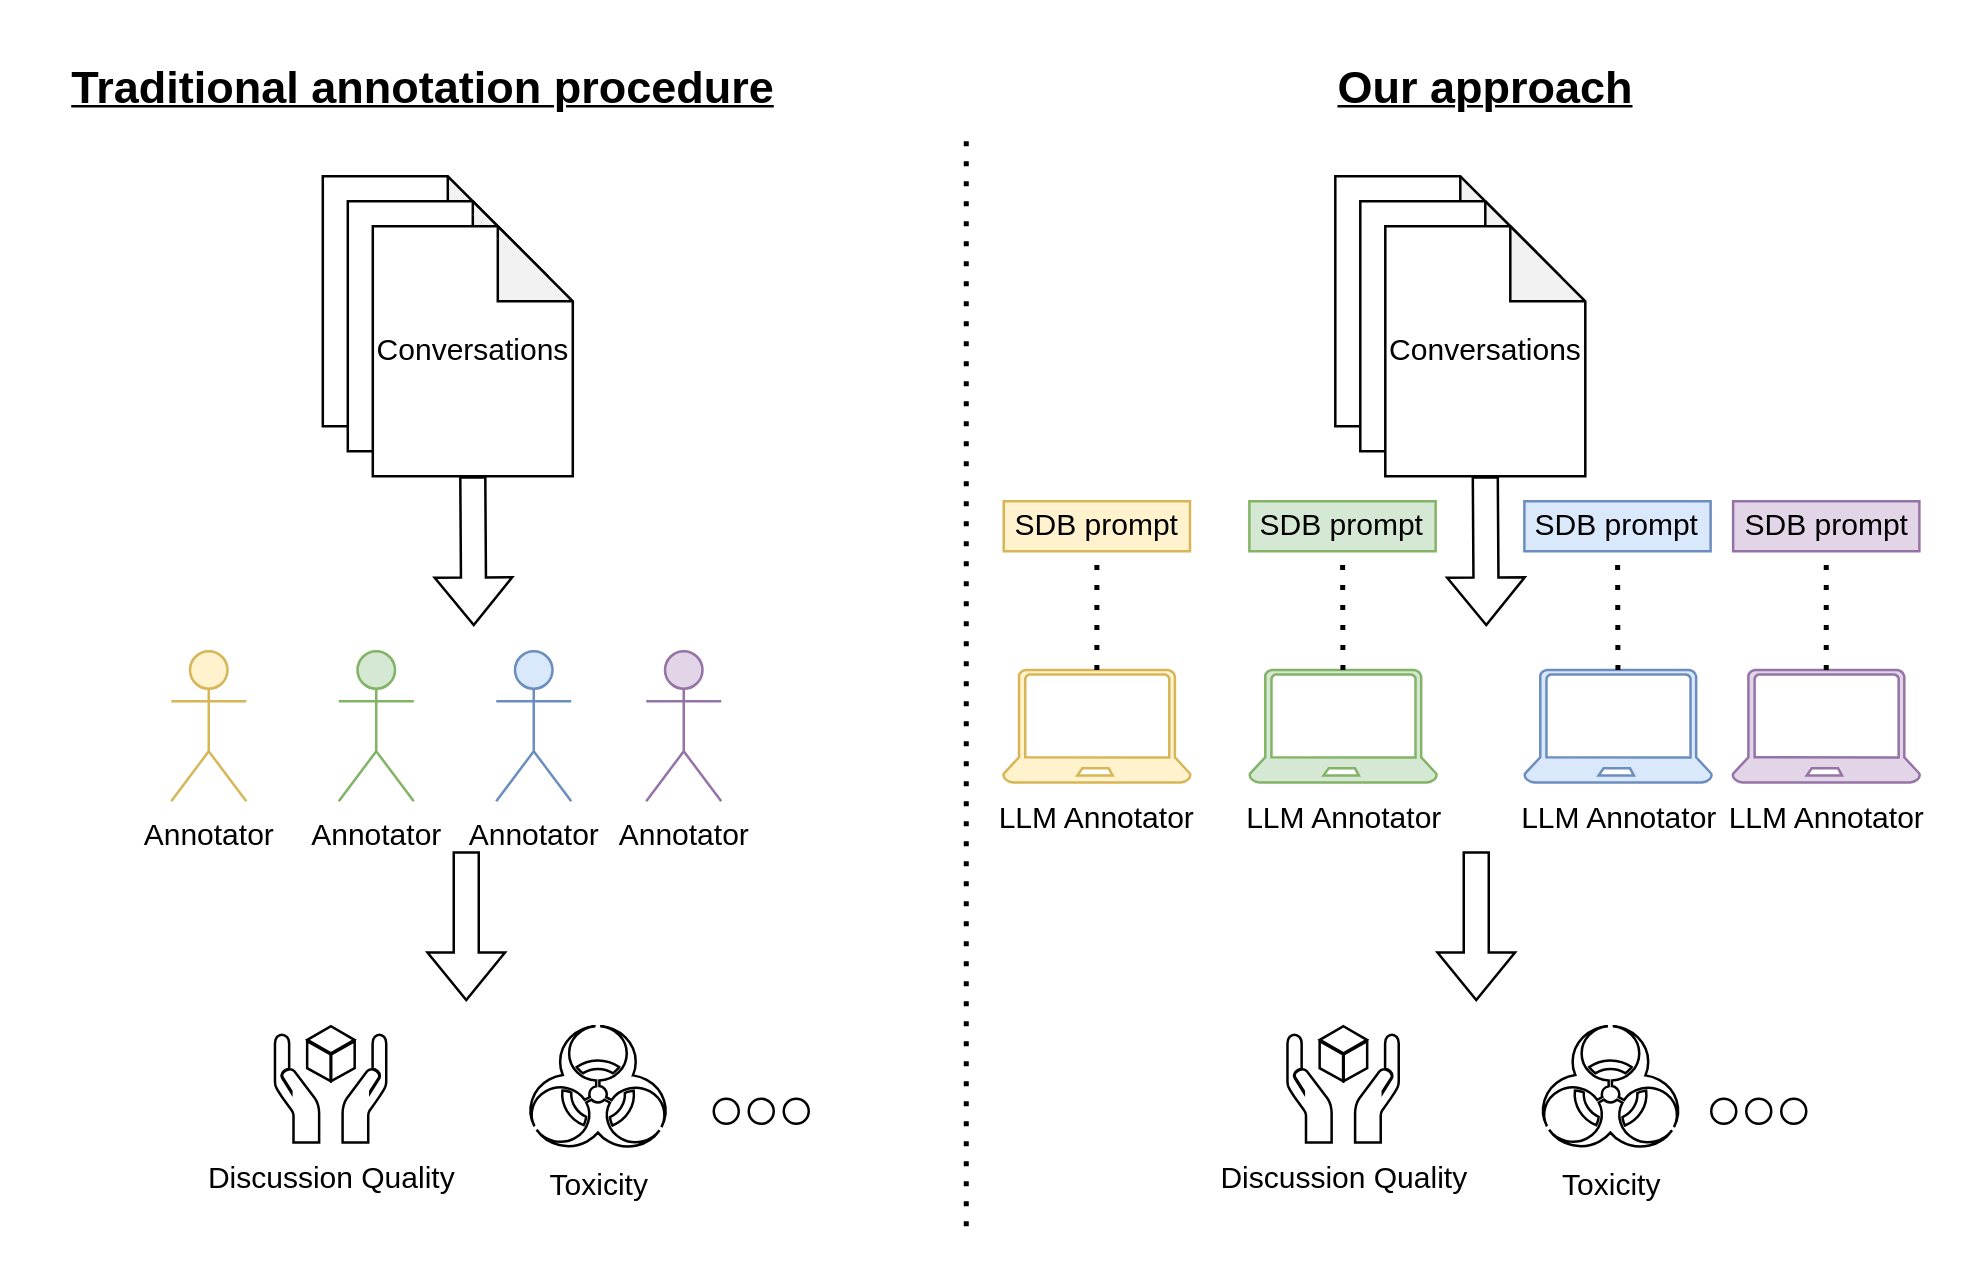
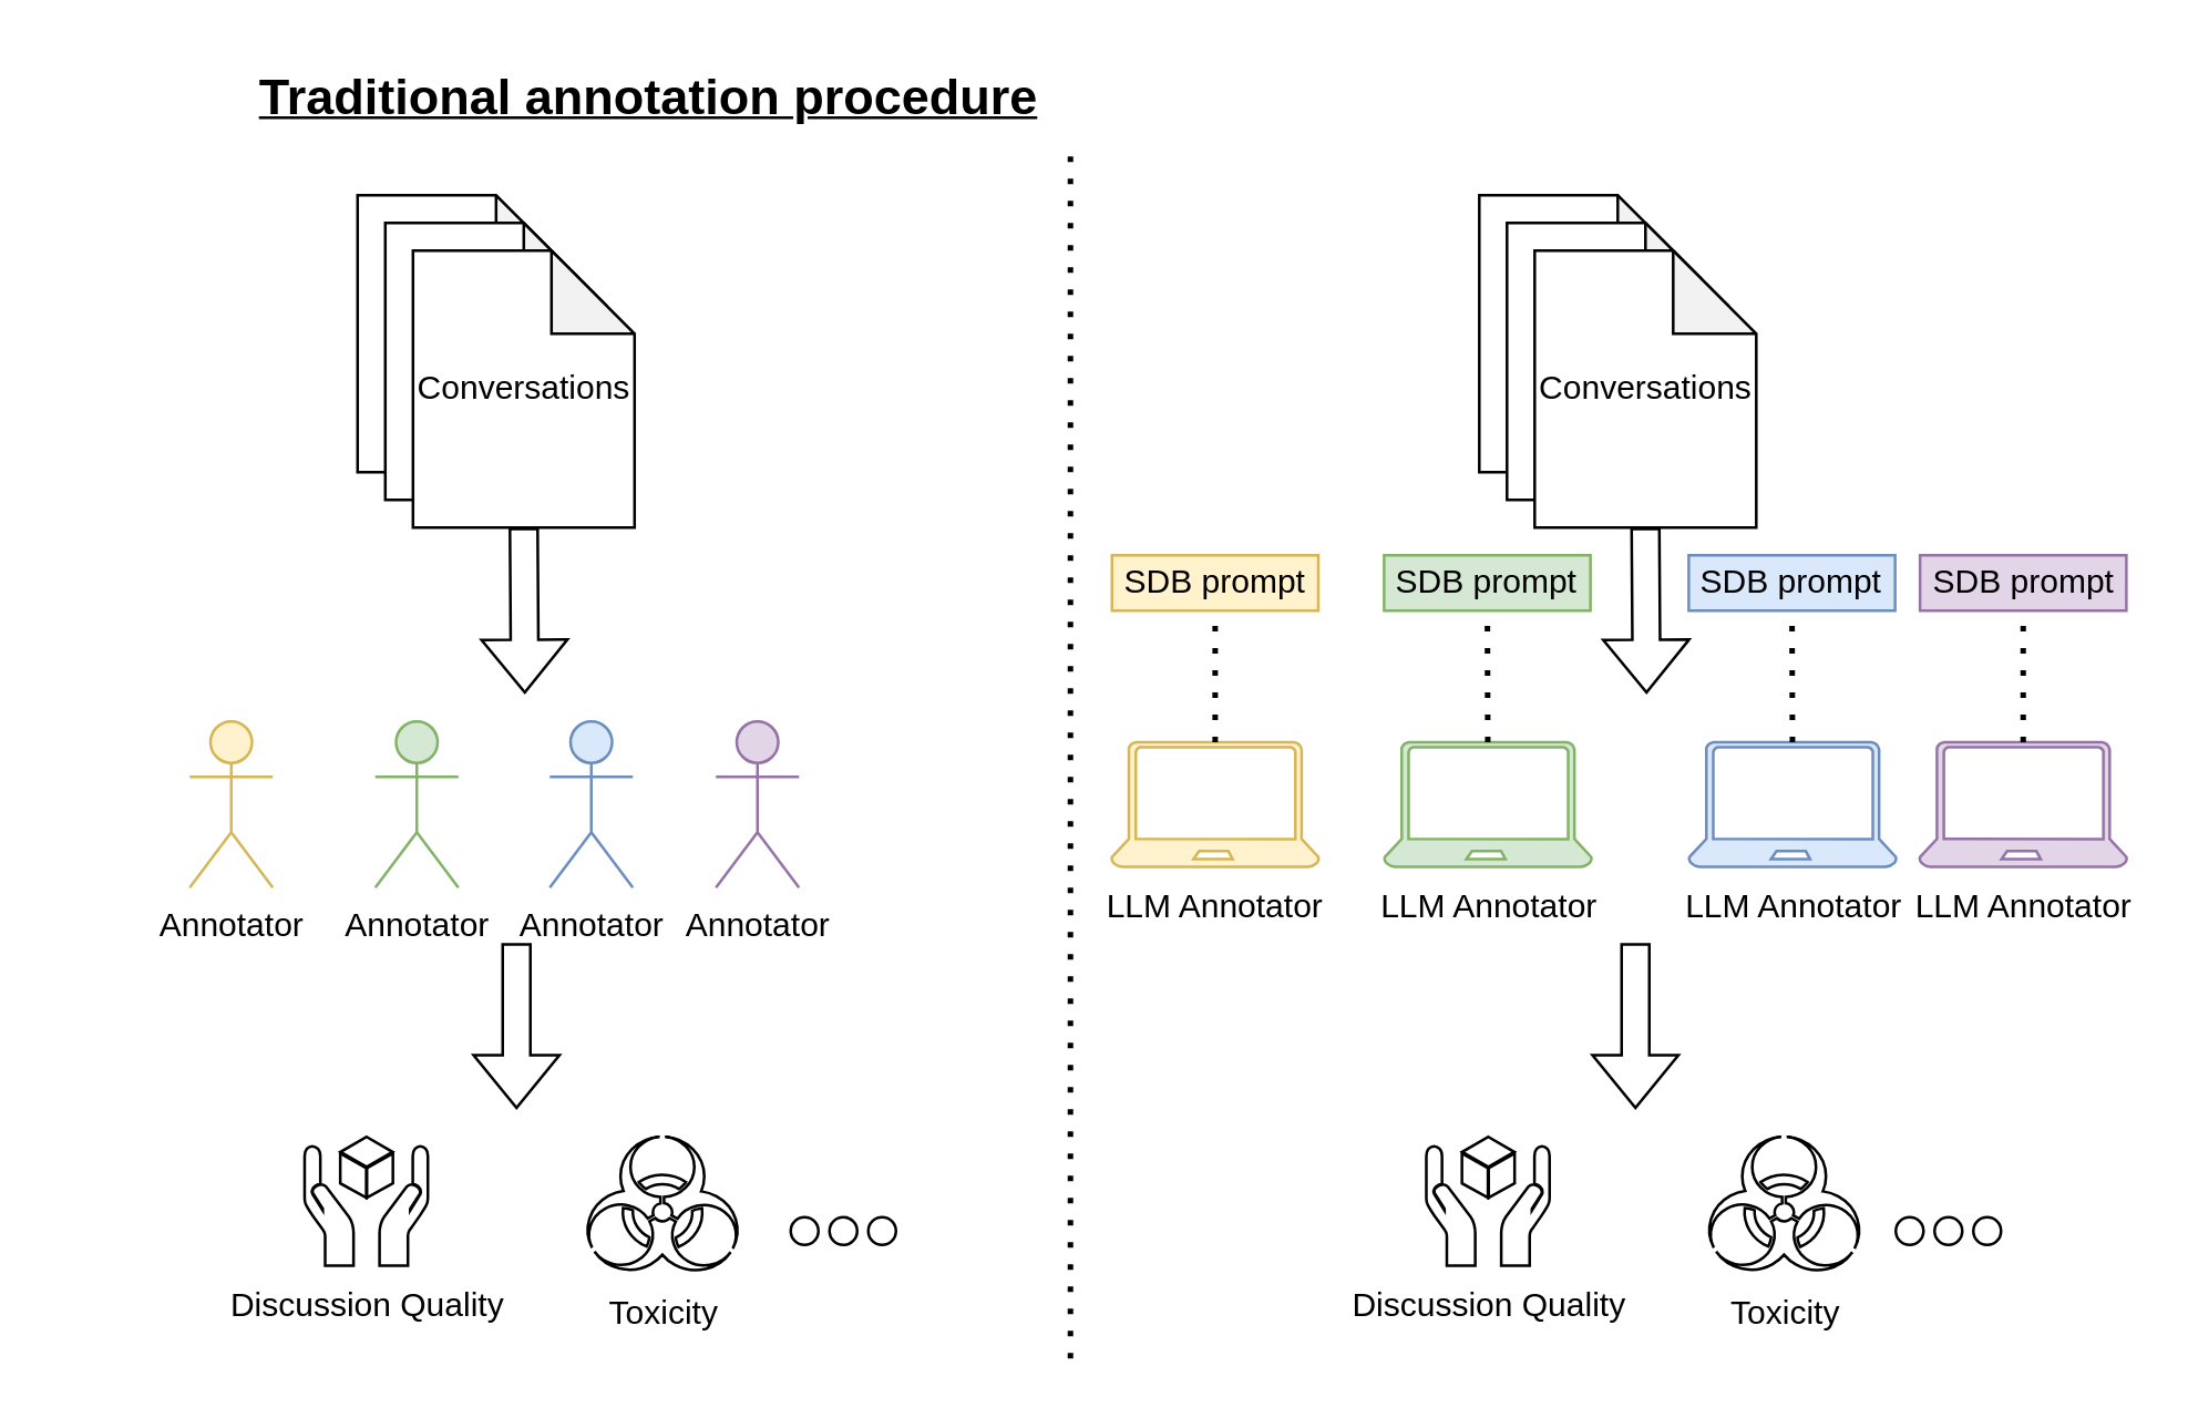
- <mxCell id="40" value="&lt;b&gt;&lt;u&gt;&lt;font style=&quot;font-size: 18px;&quot;&gt;Traditional annotation procedure&lt;/font&gt;&lt;/u&gt;&lt;/b&gt;" style="text;html=1;align=center;verticalAlign=middle;whiteSpace=wrap;rounded=0;" vertex="1" parent="1"><mxGeometry x="20.58" y="20" width="296.07" height="30" as="geometry" /></mxCell>
+ <mxCell id="40" value="&lt;b&gt;&lt;u&gt;&lt;font style=&quot;font-size: 18px;&quot;&gt;Traditional annotation procedure&lt;/font&gt;&lt;/u&gt;&lt;/b&gt;" style="text;html=1;align=center;verticalAlign=middle;whiteSpace=wrap;rounded=0;" vertex="1" parent="1"><mxGeometry x="85.58" y="20" width="296.07" height="30" as="geometry" /></mxCell>
- <mxCell id="41" value="&lt;b&gt;&lt;u&gt;&lt;font style=&quot;font-size: 18px;&quot;&gt;Our approach&lt;/font&gt;&lt;/u&gt;&lt;/b&gt;" style="text;html=1;align=center;verticalAlign=middle;whiteSpace=wrap;rounded=0;" vertex="1" parent="1"><mxGeometry x="445.58" y="20" width="296.07" height="30" as="geometry" /></mxCell>
